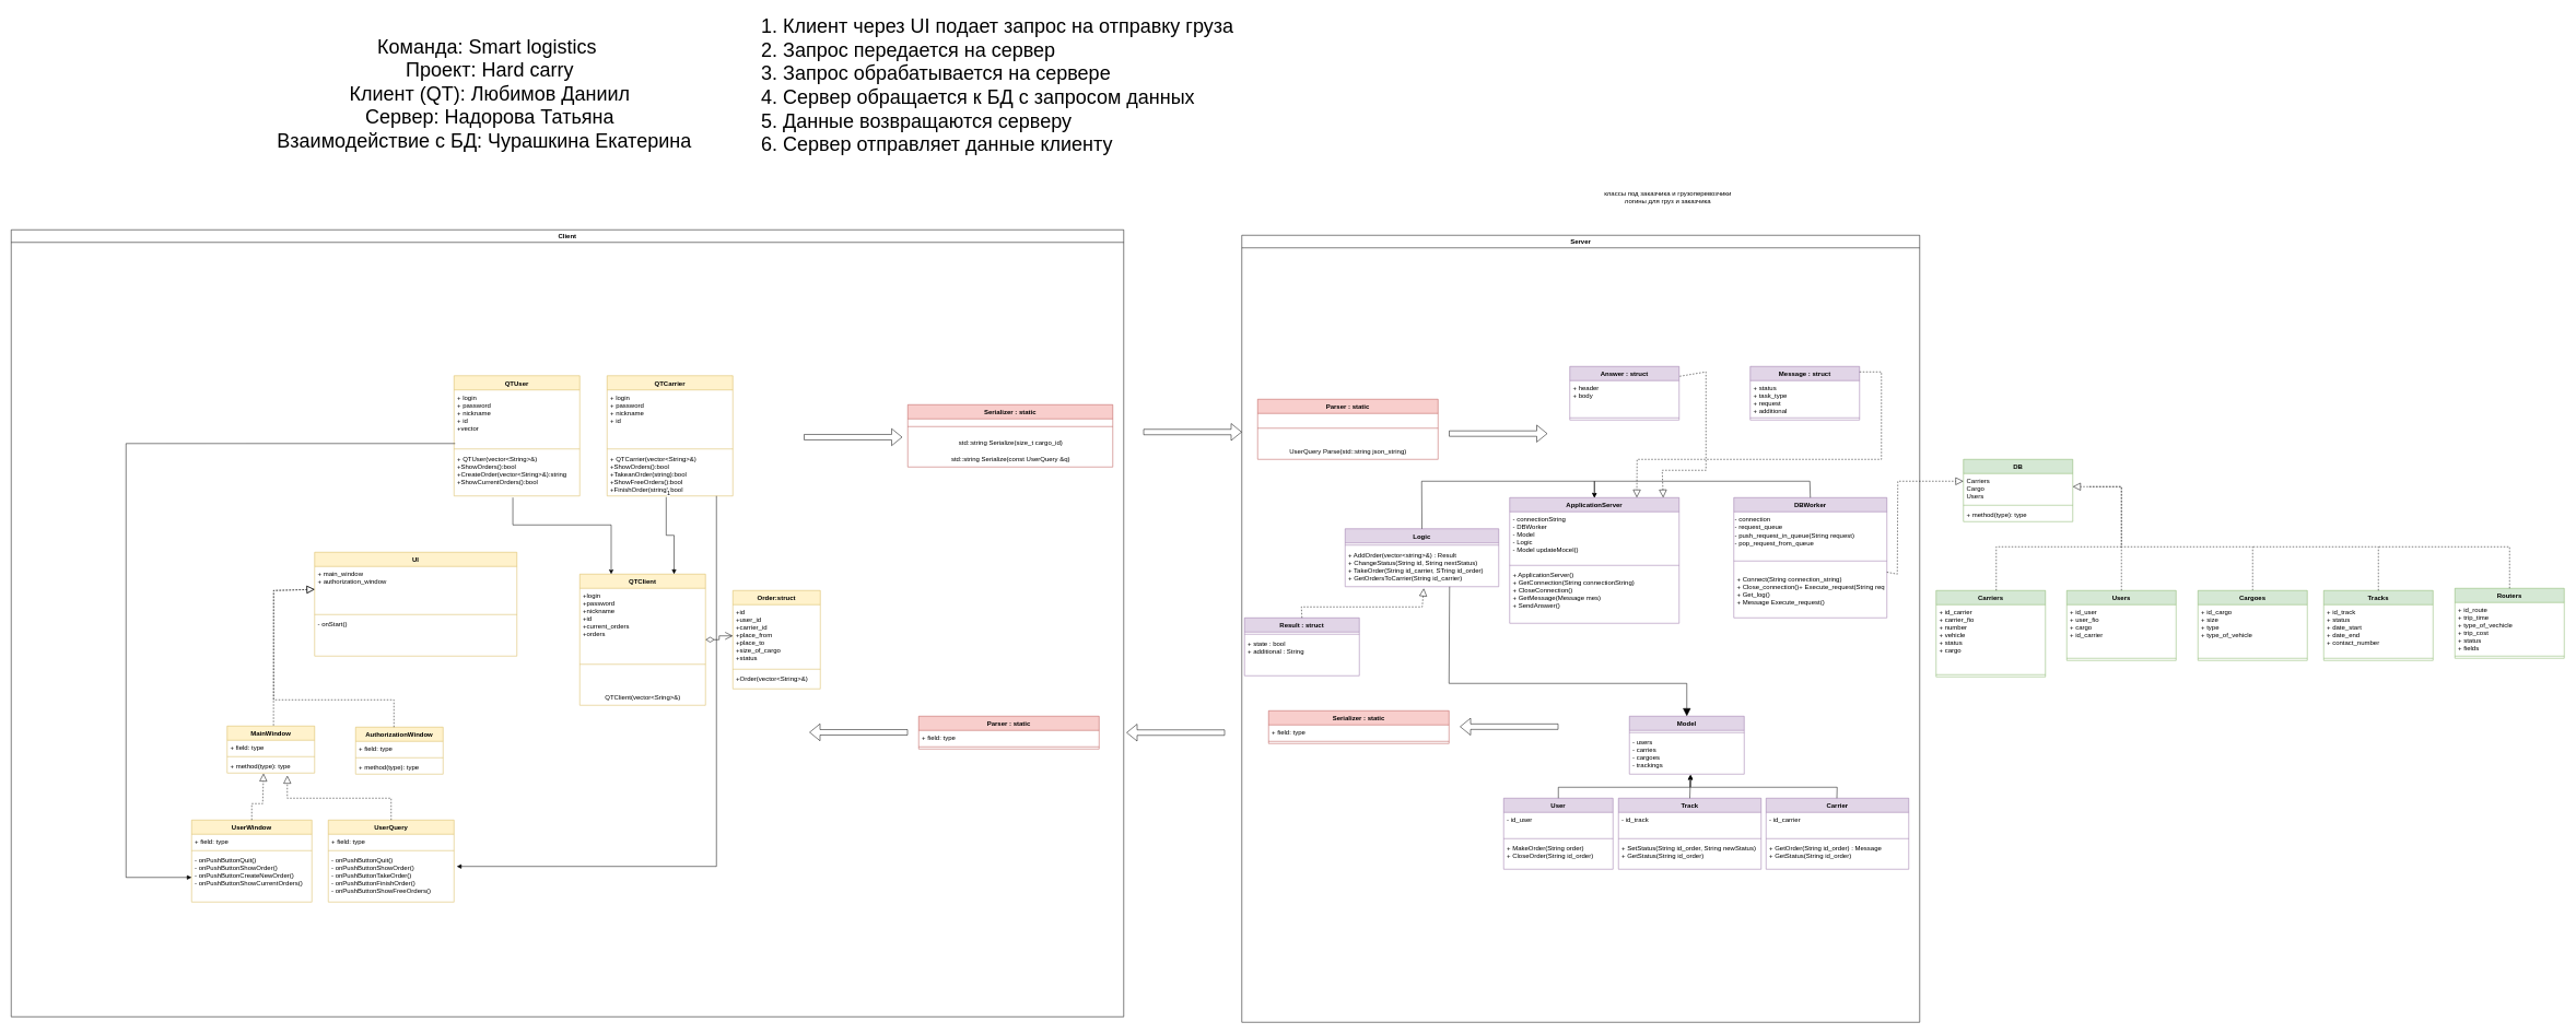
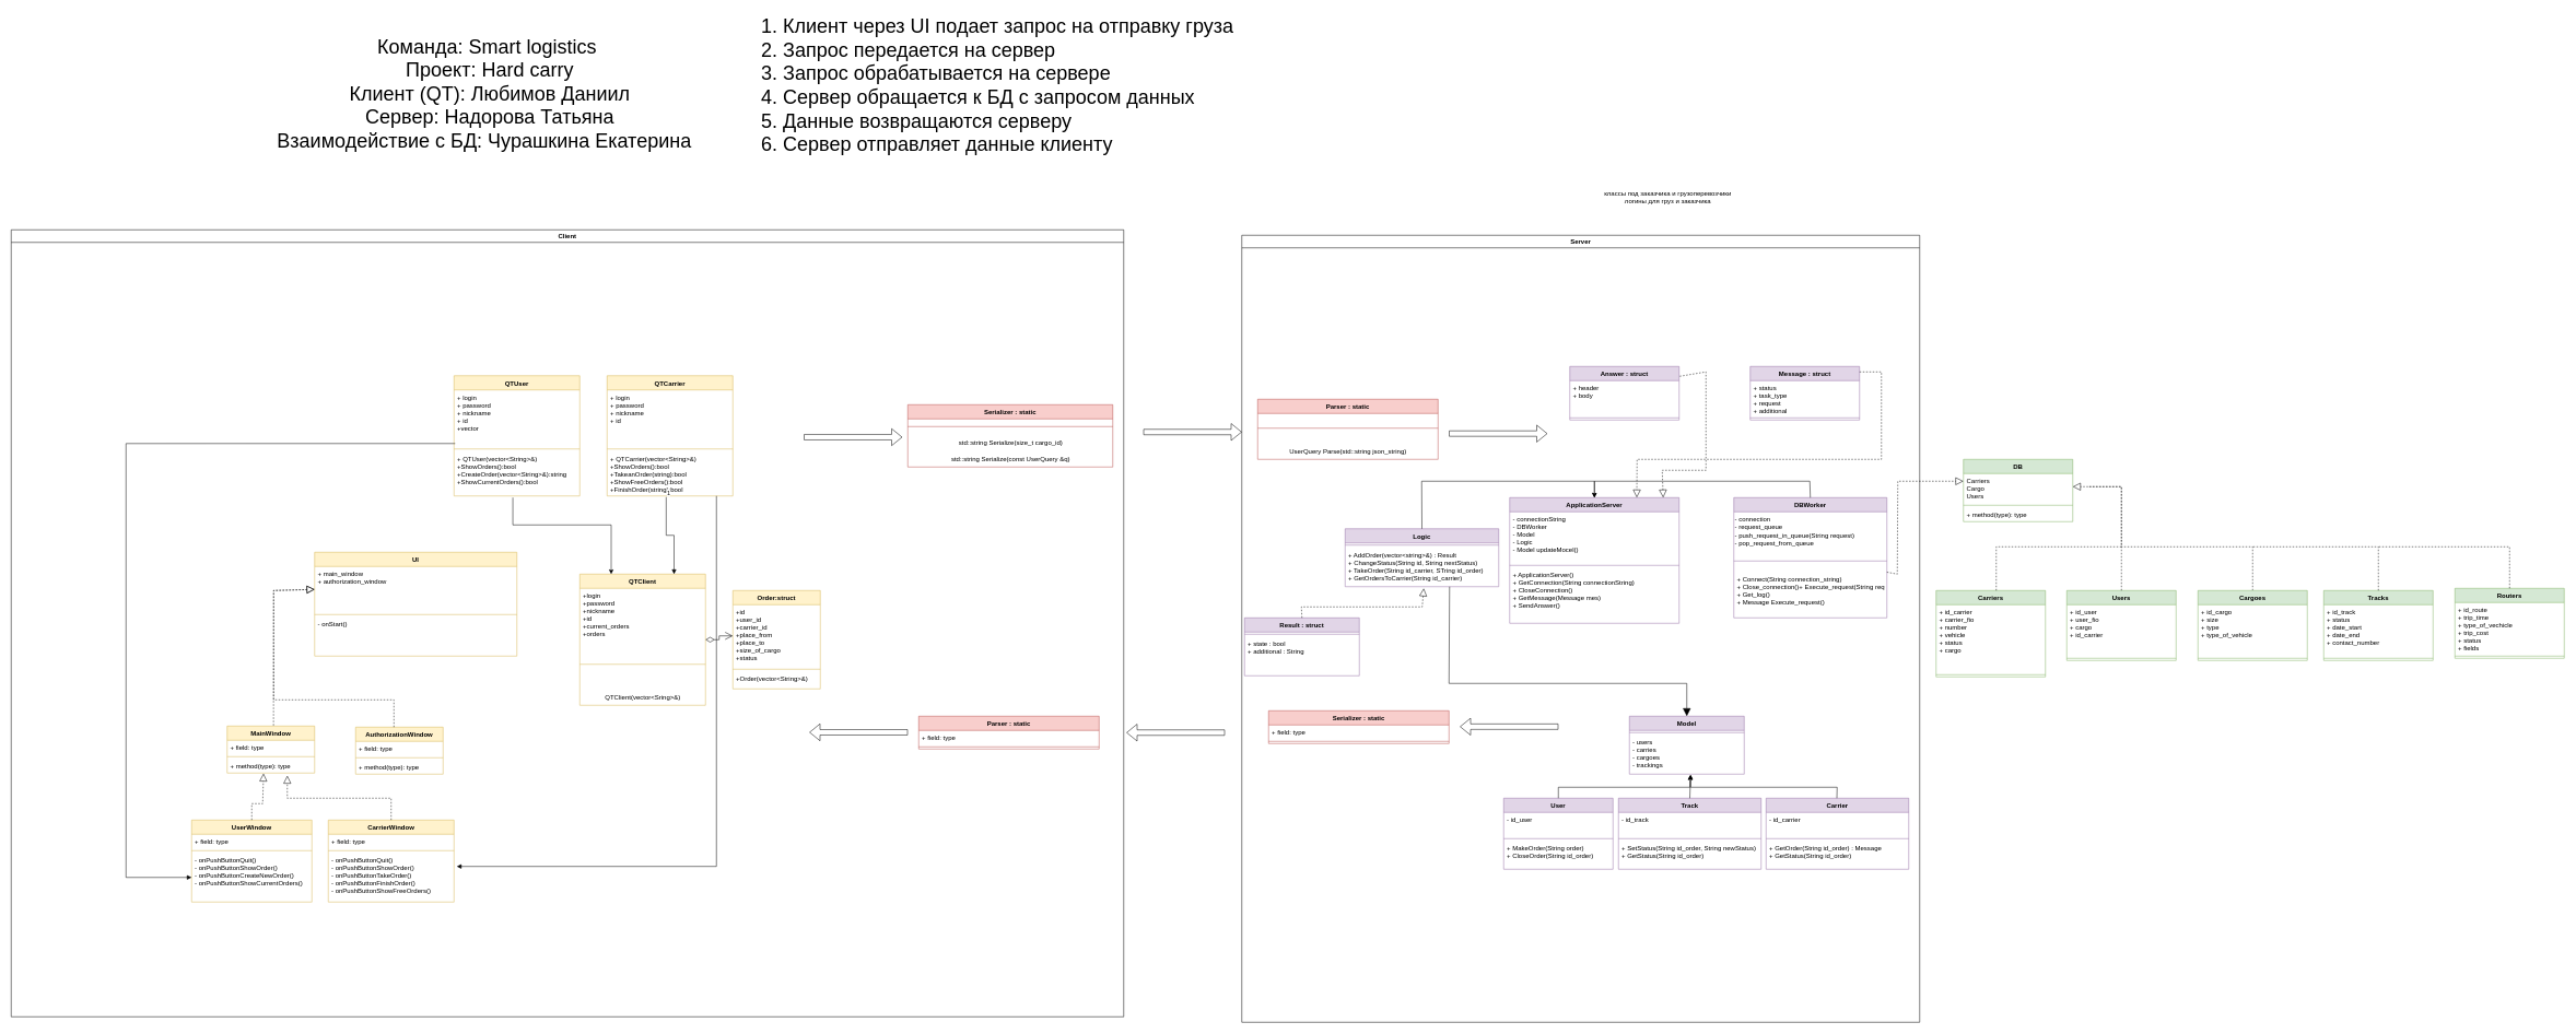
- <mxCell id="42" value="UserQuery" style="swimlane;fontStyle=1;align=center;verticalAlign=top;childLayout=stackLayout;horizontal=1;startSize=26;horizontalStack=0;resizeParent=1;resizeParentMax=0;resizeLast=0;collapsible=1;marginBottom=0;strokeColor=#d6b656;fillColor=#fff2cc;" parent="2" vertex="1"><mxGeometry x="580" y="1080" width="230" height="150" as="geometry" /></mxCell>
+ <mxCell id="42" value="CarrierWindow" style="swimlane;fontStyle=1;align=center;verticalAlign=top;childLayout=stackLayout;horizontal=1;startSize=26;horizontalStack=0;resizeParent=1;resizeParentMax=0;resizeLast=0;collapsible=1;marginBottom=0;strokeColor=#d6b656;fillColor=#fff2cc;" parent="2" vertex="1"><mxGeometry x="580" y="1080" width="230" height="150" as="geometry" /></mxCell>
